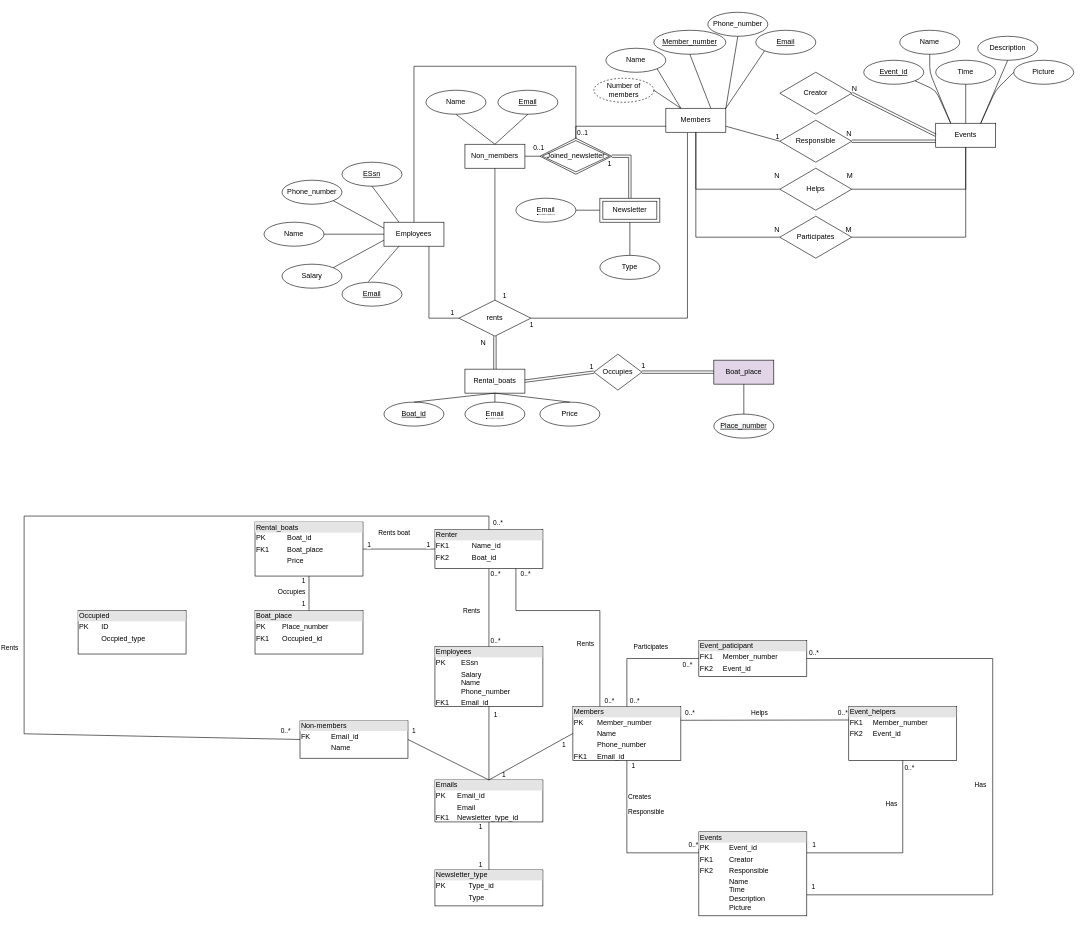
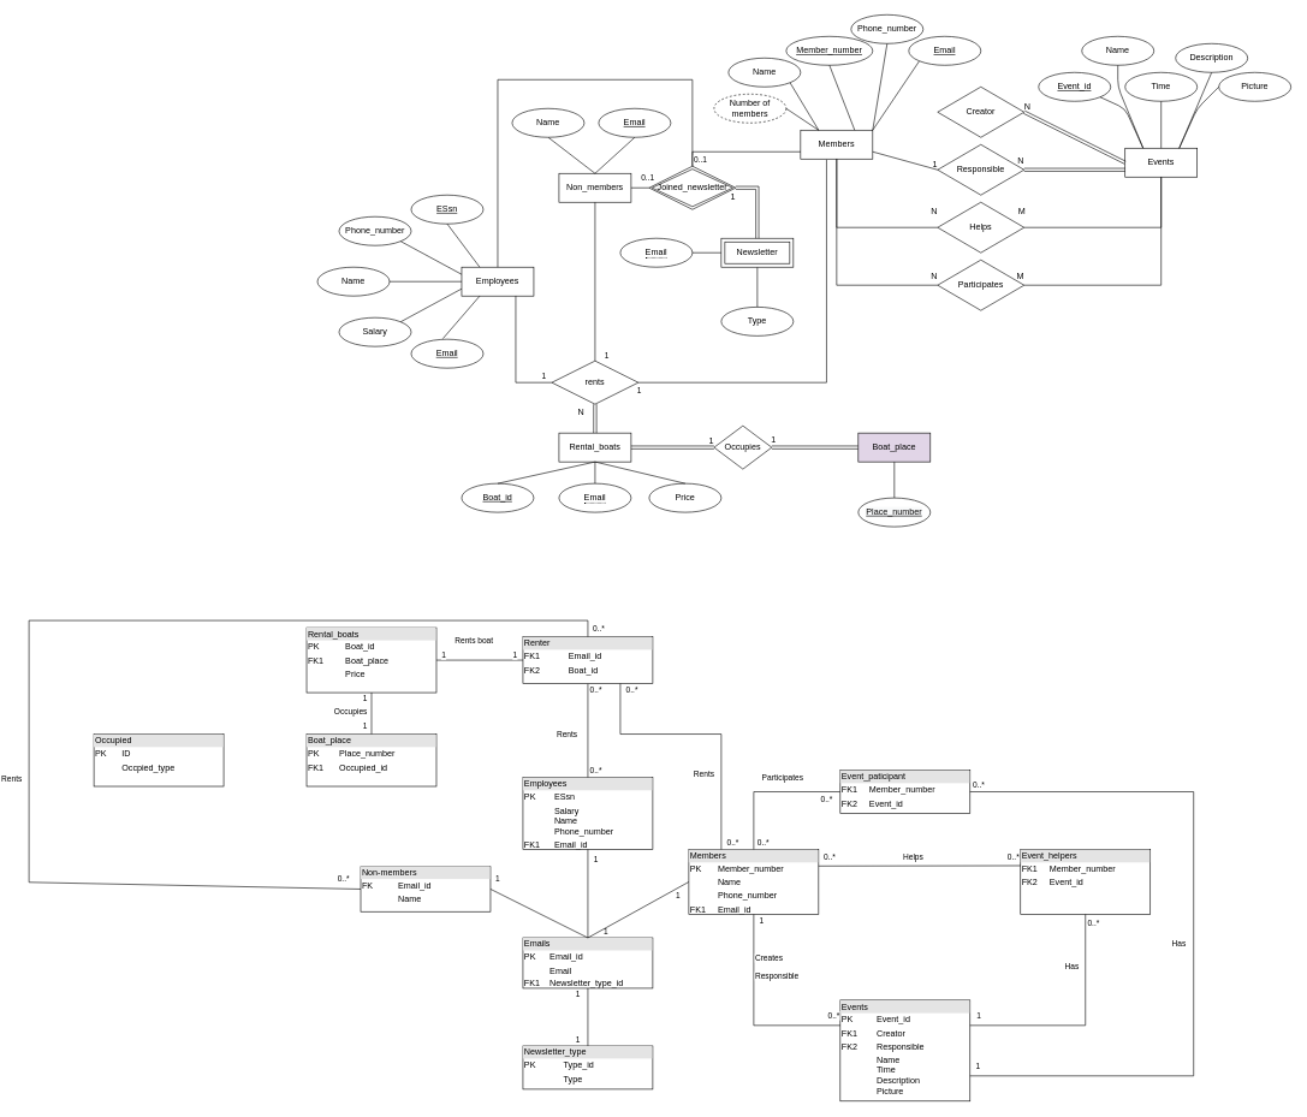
- <mxCell id="72" value="Rental_boats" style="whiteSpace=wrap;html=1;align=center;" vertex="1" parent="1"><mxGeometry x="755" y="615" width="100" height="40" as="geometry" /></mxCell>
+ <mxCell id="72" value="Rental_boats" style="whiteSpace=wrap;html=1;align=center;" vertex="1" parent="1"><mxGeometry x="755" y="600" width="100" height="40" as="geometry" /></mxCell>
- <mxCell id="129" value="&lt;div style=&quot;box-sizing: border-box ; width: 100% ; background: #e4e4e4 ; padding: 2px&quot;&gt;Renter&lt;/div&gt;&lt;table style=&quot;width: 100% ; font-size: 1em&quot; cellpadding=&quot;2&quot; cellspacing=&quot;0&quot;&gt;&lt;tbody&gt;&lt;tr&gt;&lt;td&gt;FK1&lt;/td&gt;&lt;td&gt;Name_id&lt;/td&gt;&lt;/tr&gt;&lt;tr&gt;&lt;td&gt;FK2&lt;/td&gt;&lt;td&gt;Boat_id&lt;/td&gt;&lt;/tr&gt;&lt;tr&gt;&lt;td&gt;&lt;/td&gt;&lt;td&gt;&lt;br&gt;&lt;/td&gt;&lt;/tr&gt;&lt;/tbody&gt;&lt;/table&gt;" style="verticalAlign=top;align=left;overflow=fill;html=1;" vertex="1" parent="1"><mxGeometry x="705" y="882.5" width="180" height="65" as="geometry" /></mxCell>
+ <mxCell id="129" value="&lt;div style=&quot;box-sizing: border-box ; width: 100% ; background: #e4e4e4 ; padding: 2px&quot;&gt;Renter&lt;/div&gt;&lt;table style=&quot;width: 100% ; font-size: 1em&quot; cellpadding=&quot;2&quot; cellspacing=&quot;0&quot;&gt;&lt;tbody&gt;&lt;tr&gt;&lt;td&gt;FK1&lt;/td&gt;&lt;td&gt;Email_id&lt;/td&gt;&lt;/tr&gt;&lt;tr&gt;&lt;td&gt;FK2&lt;/td&gt;&lt;td&gt;Boat_id&lt;/td&gt;&lt;/tr&gt;&lt;tr&gt;&lt;td&gt;&lt;/td&gt;&lt;td&gt;&lt;br&gt;&lt;/td&gt;&lt;/tr&gt;&lt;/tbody&gt;&lt;/table&gt;" style="verticalAlign=top;align=left;overflow=fill;html=1;" vertex="1" parent="1"><mxGeometry x="705" y="882.5" width="180" height="65" as="geometry" /></mxCell>
